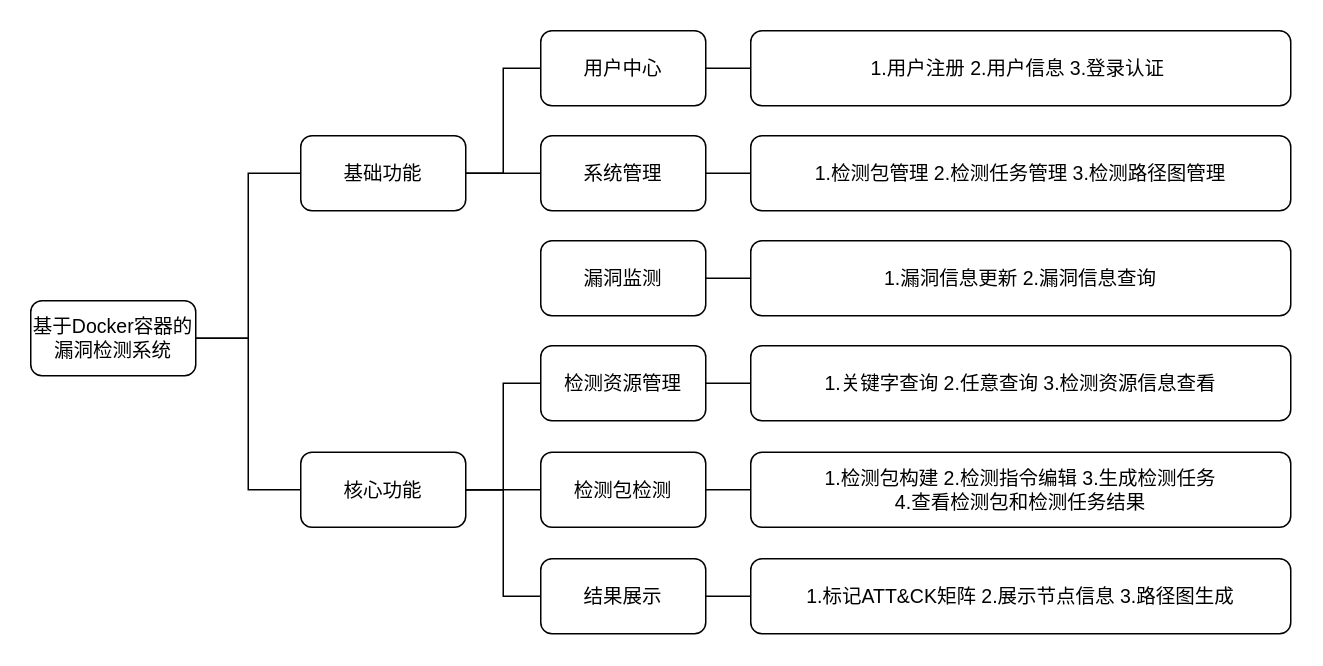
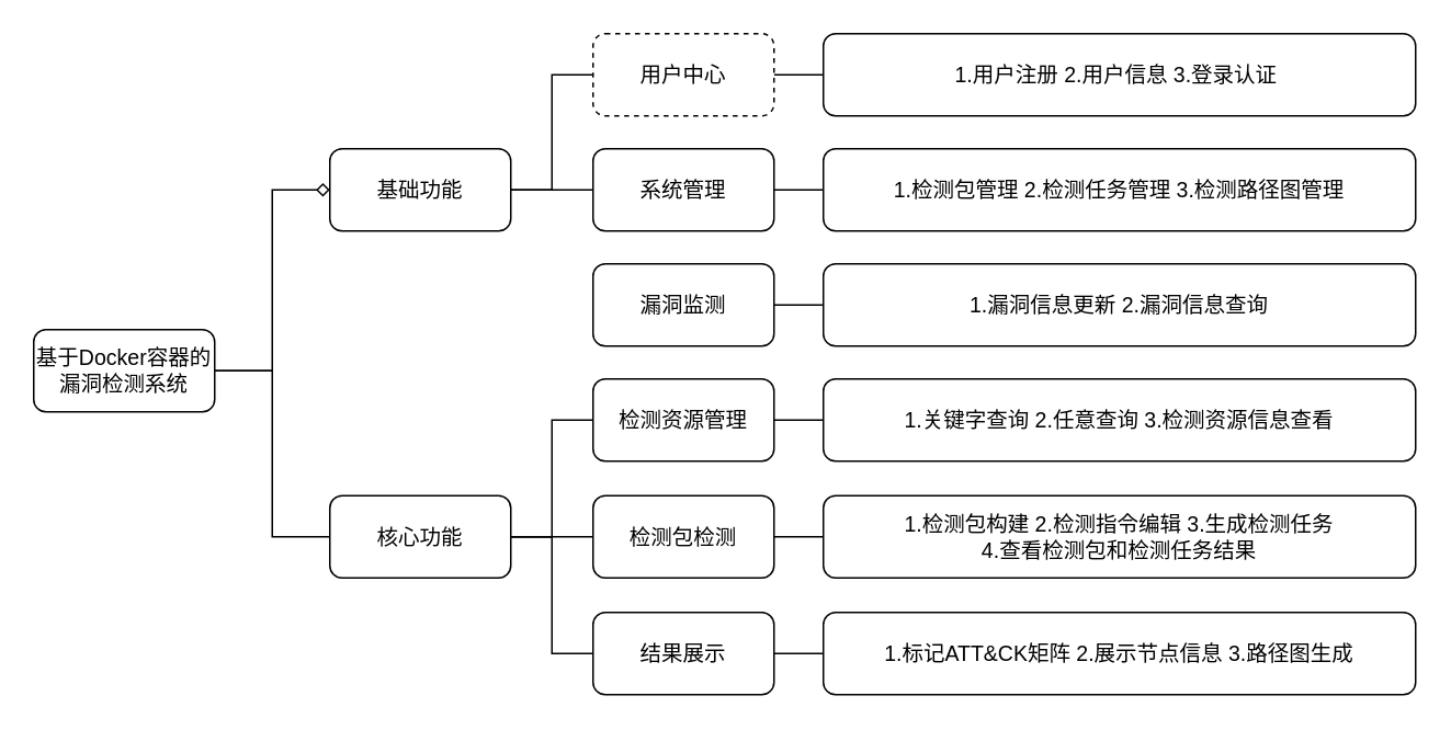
- <mxCell id="15" value="用户中心" style="rounded=1;whiteSpace=wrap;html=1;fontSize=13;" vertex="1" parent="1"><mxGeometry x="360" y="20" width="110" height="50" as="geometry" /></mxCell>
+ <mxCell id="15" value="用户中心" style="rounded=1;whiteSpace=wrap;html=1;fontSize=13;dashed=1;" vertex="1" parent="1"><mxGeometry x="360" y="20" width="110" height="50" as="geometry" /></mxCell>
- <mxCell id="2" style="edgeStyle=orthogonalEdgeStyle;rounded=0;orthogonalLoop=1;jettySize=auto;html=1;exitX=1;exitY=0.5;exitDx=0;exitDy=0;entryX=0;entryY=0.5;entryDx=0;entryDy=0;endArrow=none;endFill=0;fontSize=13;" edge="1" parent="1" source="4" target="7"><mxGeometry relative="1" as="geometry" /></mxCell>
+ <mxCell id="2" style="edgeStyle=orthogonalEdgeStyle;rounded=0;orthogonalLoop=1;jettySize=auto;html=1;exitX=1;exitY=0.5;exitDx=0;exitDy=0;entryX=0;entryY=0.5;entryDx=0;entryDy=0;endArrow=diamond;endFill=0;fontSize=13;" edge="1" parent="1" source="4" target="7"><mxGeometry relative="1" as="geometry" /></mxCell>
